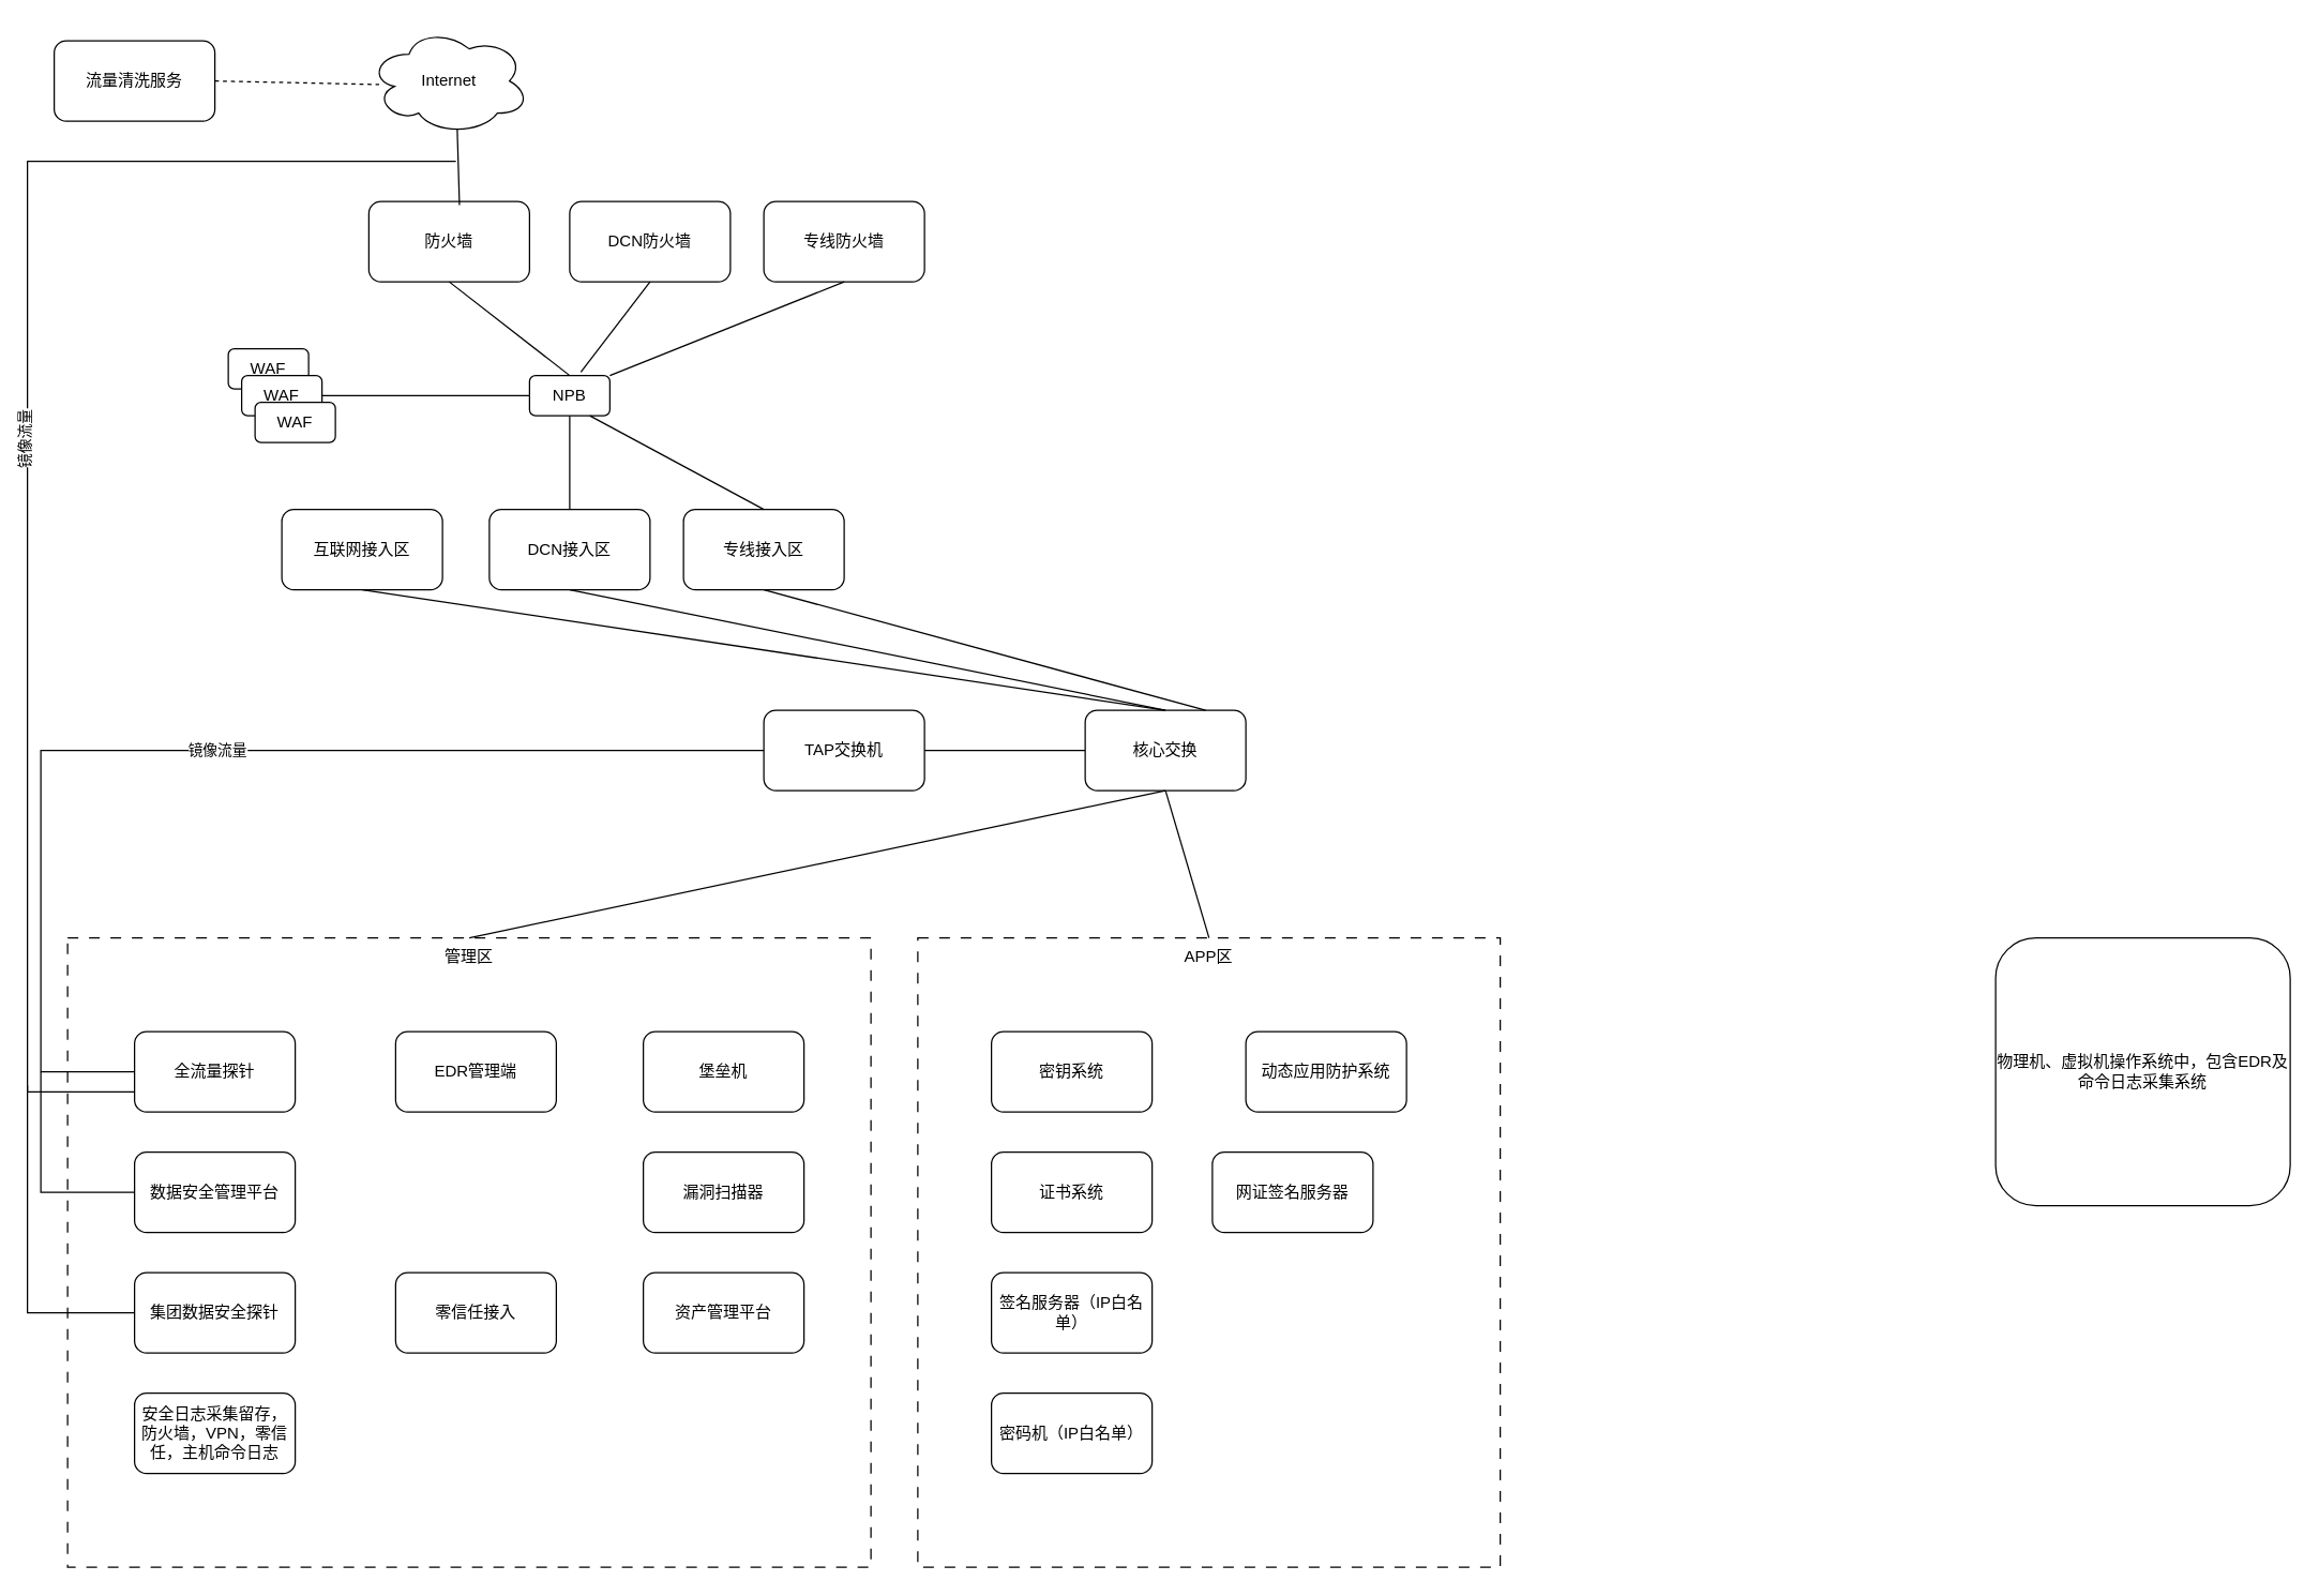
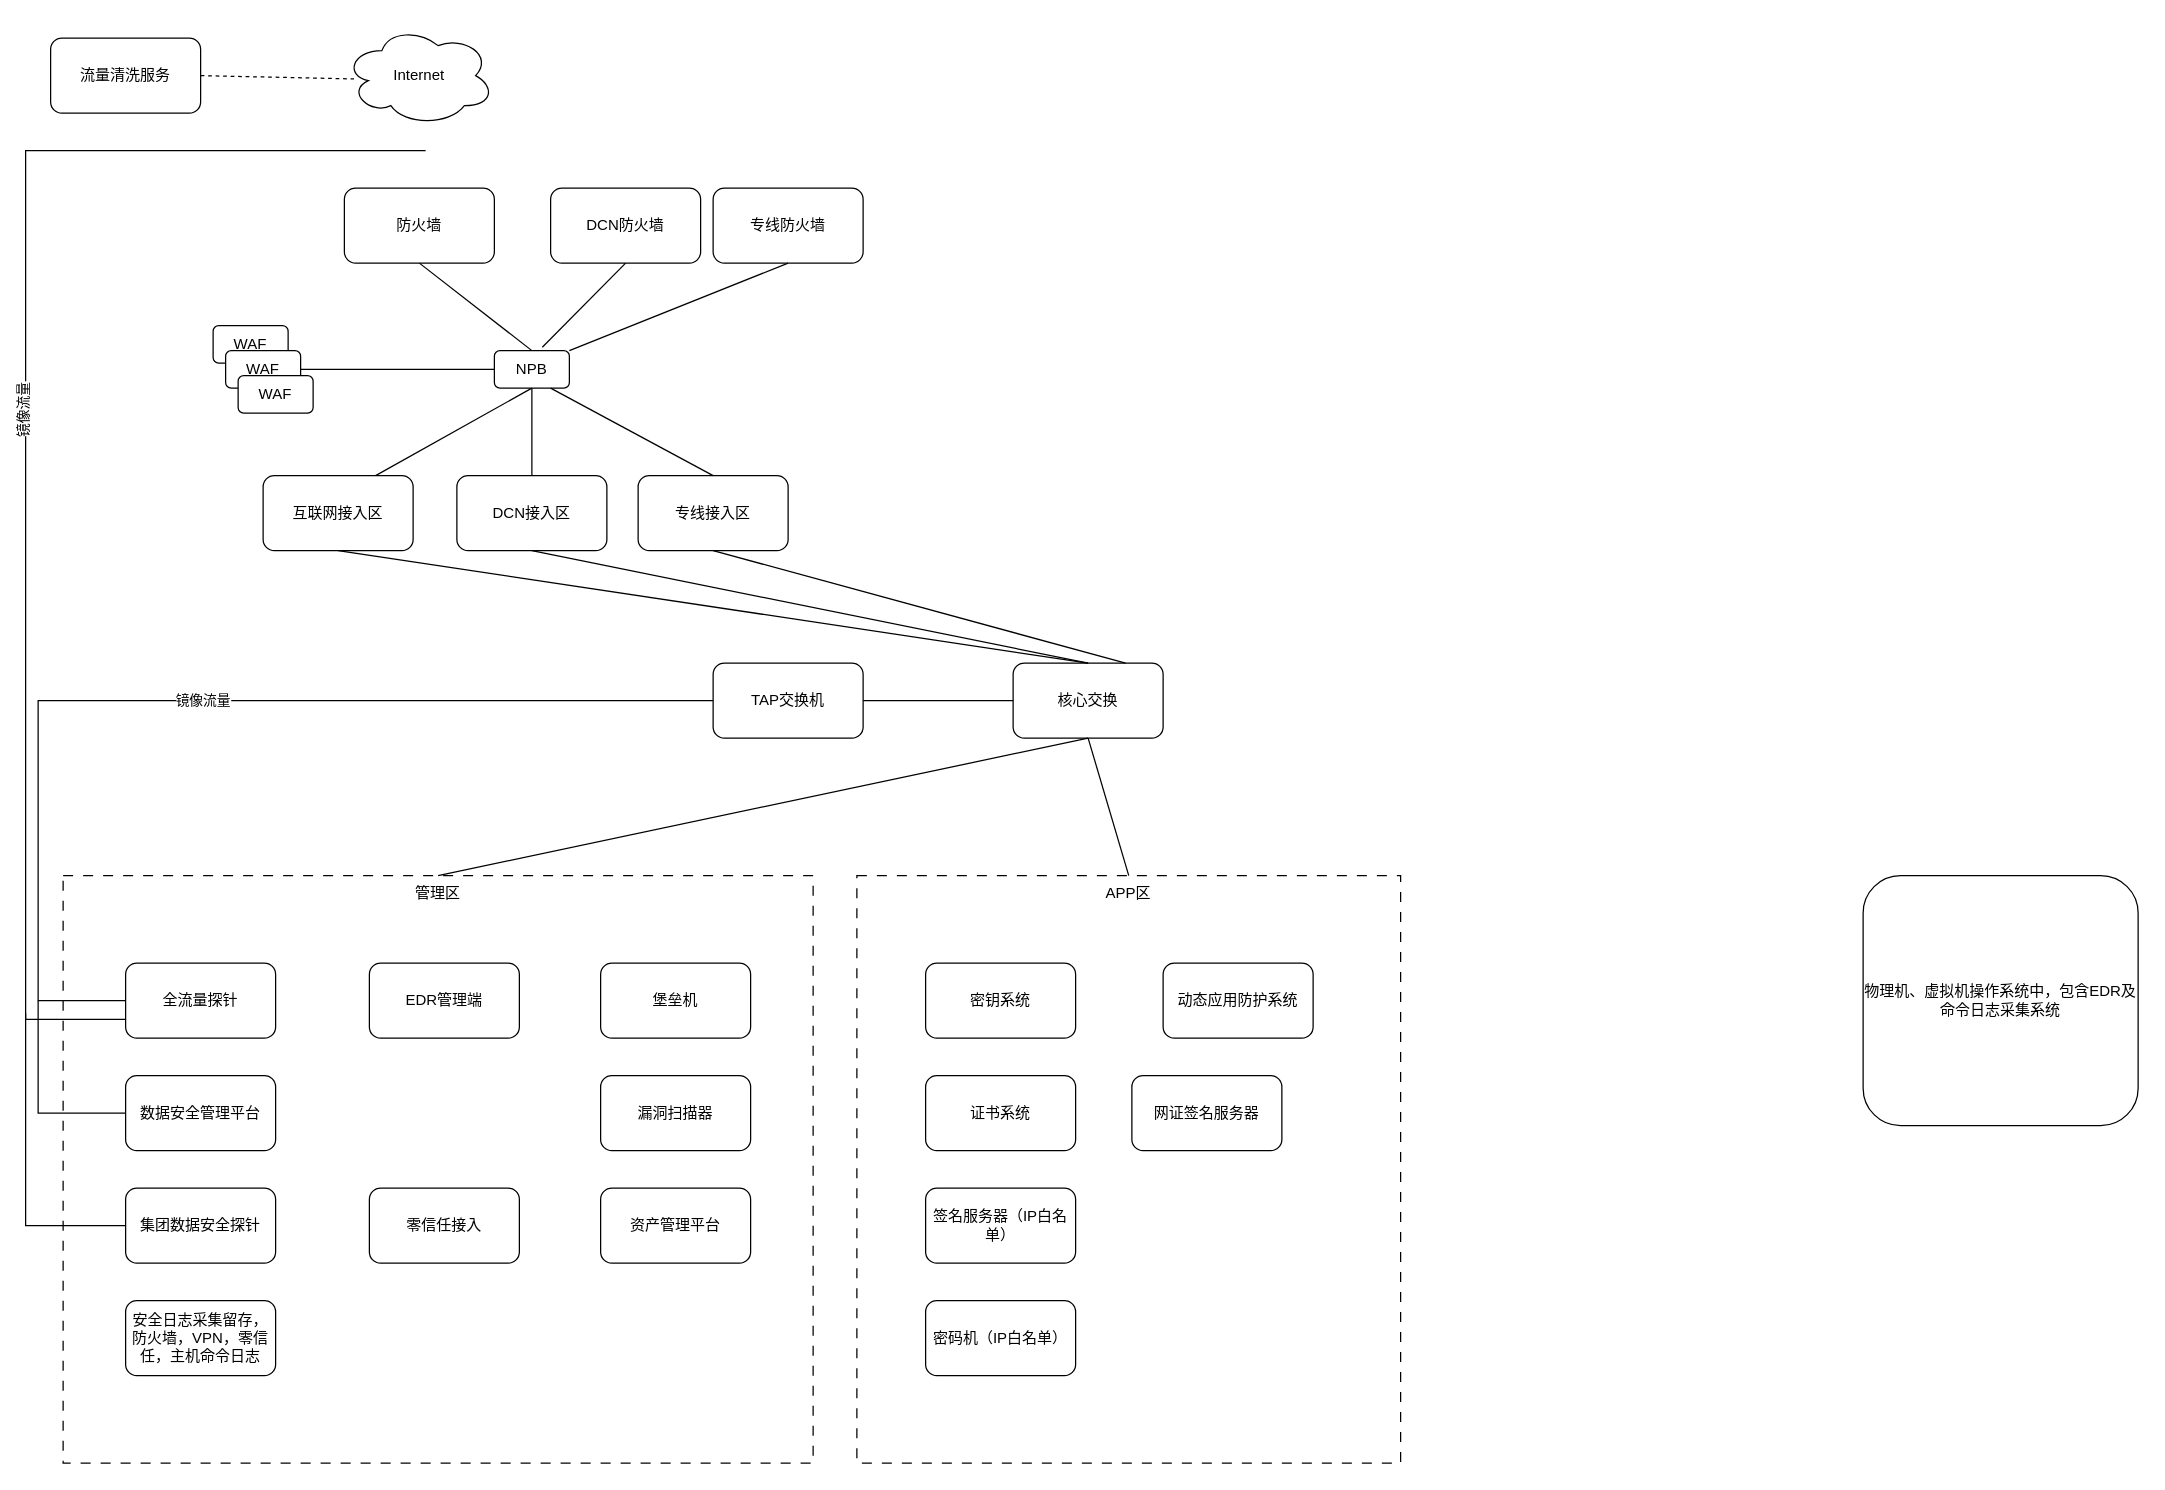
- <mxCell id="14" value="" style="endArrow=none;html=1;rounded=0;entryX=0.55;entryY=0.95;entryDx=0;entryDy=0;entryPerimeter=0;exitX=0.564;exitY=0.044;exitDx=0;exitDy=0;exitPerimeter=0;" edge="1" parent="1" source="7" target="4"><mxGeometry width="50" height="50" relative="1" as="geometry"><mxPoint x="400" y="440" as="sourcePoint" /><mxPoint x="450" y="390" as="targetPoint" /></mxGeometry></mxCell>
- <mxCell id="15" value="DCN防火墙" style="rounded=1;whiteSpace=wrap;html=1;" vertex="1" parent="1"><mxGeometry x="425" y="150" width="120" height="60" as="geometry" /></mxCell>
+ <mxCell id="15" value="DCN防火墙" style="rounded=1;whiteSpace=wrap;html=1;" vertex="1" parent="1"><mxGeometry x="440" y="150" width="120" height="60" as="geometry" /></mxCell>
+ <mxCell id="12" value="" style="endArrow=none;html=1;rounded=0;entryX=0.5;entryY=1;entryDx=0;entryDy=0;exitX=0.75;exitY=0;exitDx=0;exitDy=0;" edge="1" parent="1" source="8" target="10"><mxGeometry width="50" height="50" relative="1" as="geometry"><mxPoint x="400" y="440" as="sourcePoint" /><mxPoint x="450" y="390" as="targetPoint" /></mxGeometry></mxCell>
